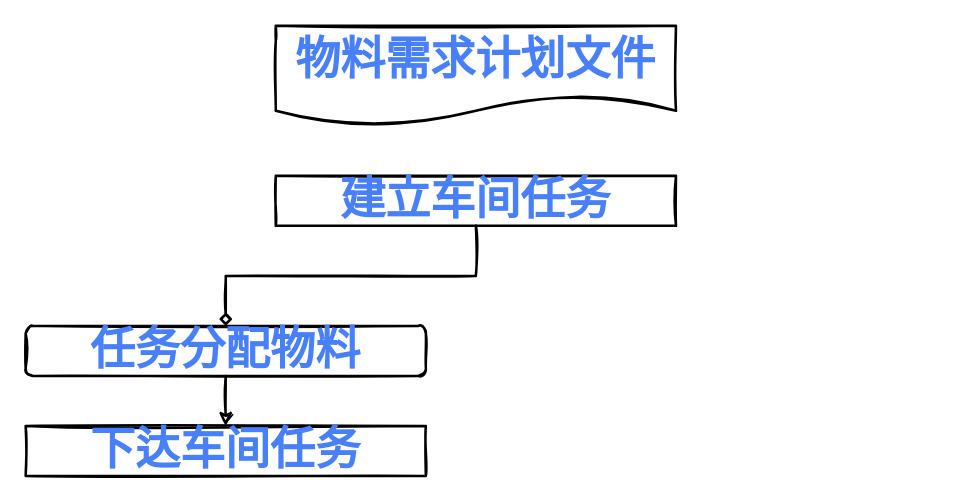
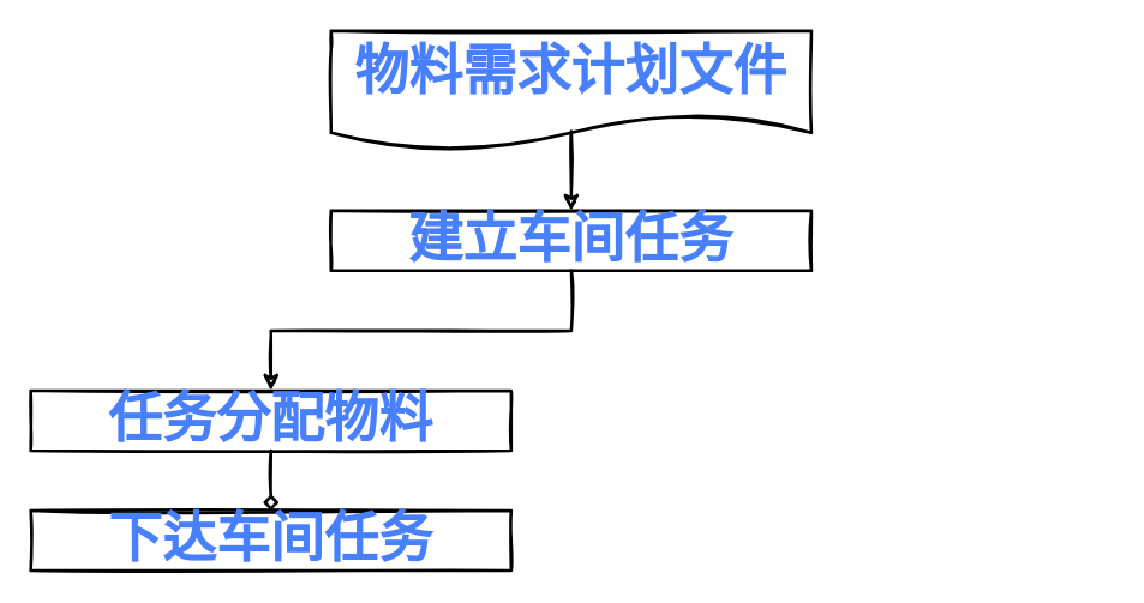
+ <mxCell id="4" style="edgeStyle=orthogonalEdgeStyle;rounded=0;orthogonalLoop=1;jettySize=auto;html=1;exitX=0.5;exitY=0;exitDx=0;exitDy=0;entryX=0.5;entryY=0.838;entryDx=0;entryDy=0;entryPerimeter=0;fontFamily=FZJingLeiS-R-GB;fontSize=36;fontColor=#487FFB;startArrow=classic;startFill=1;endArrow=none;endFill=0;strokeWidth=2;sketch=1;" edge="1" parent="2" source="5" target="3"><mxGeometry relative="1" as="geometry" /></mxCell>
- <mxCell id="9" style="edgeStyle=orthogonalEdgeStyle;rounded=0;sketch=1;orthogonalLoop=1;jettySize=auto;html=1;exitX=0.5;exitY=1;exitDx=0;exitDy=0;fontFamily=FZJingLeiS-R-GB;fontSize=36;fontColor=#487FFB;startArrow=none;startFill=0;endArrow=diamond;endFill=1;strokeWidth=2;" edge="1" parent="2" source="5" target="8"><mxGeometry relative="1" as="geometry" /></mxCell>
+ <mxCell id="9" style="edgeStyle=orthogonalEdgeStyle;rounded=0;sketch=1;orthogonalLoop=1;jettySize=auto;html=1;exitX=0.5;exitY=1;exitDx=0;exitDy=0;fontFamily=FZJingLeiS-R-GB;fontSize=36;fontColor=#487FFB;startArrow=none;startFill=0;endArrow=classic;endFill=1;strokeWidth=2;" edge="1" parent="2" source="5" target="8"><mxGeometry relative="1" as="geometry" /></mxCell>
- <mxCell id="8" value="&lt;b&gt;任务分配物料&lt;/b&gt;" style="whiteSpace=wrap;html=1;sketch=1;fontFamily=FZJingLeiS-R-GB;fontSize=36;fontColor=#487FFB;strokeWidth=2;fillColor=none;rounded=1;" vertex="1" parent="2"><mxGeometry y="240" width="320" height="40" as="geometry" /></mxCell>
+ <mxCell id="8" value="&lt;b&gt;任务分配物料&lt;/b&gt;" style="rounded=0;whiteSpace=wrap;html=1;sketch=1;fontFamily=FZJingLeiS-R-GB;fontSize=36;fontColor=#487FFB;strokeWidth=2;fillColor=none;" vertex="1" parent="2"><mxGeometry y="240" width="320" height="40" as="geometry" /></mxCell>
- <mxCell id="7" style="edgeStyle=orthogonalEdgeStyle;rounded=0;sketch=1;orthogonalLoop=1;jettySize=auto;html=1;exitX=0.5;exitY=1;exitDx=0;exitDy=0;entryX=0.5;entryY=0;entryDx=0;entryDy=0;fontFamily=FZJingLeiS-R-GB;fontSize=36;fontColor=#487FFB;startArrow=none;startFill=0;endArrow=classic;endFill=1;strokeWidth=2;" edge="1" parent="2" source="8" target="6"><mxGeometry relative="1" as="geometry" /></mxCell>
+ <mxCell id="7" style="edgeStyle=orthogonalEdgeStyle;rounded=0;sketch=1;orthogonalLoop=1;jettySize=auto;html=1;exitX=0.5;exitY=1;exitDx=0;exitDy=0;entryX=0.5;entryY=0;entryDx=0;entryDy=0;fontFamily=FZJingLeiS-R-GB;fontSize=36;fontColor=#487FFB;startArrow=none;startFill=0;endArrow=diamond;endFill=1;strokeWidth=2;" edge="1" parent="2" source="8" target="6"><mxGeometry relative="1" as="geometry" /></mxCell>
